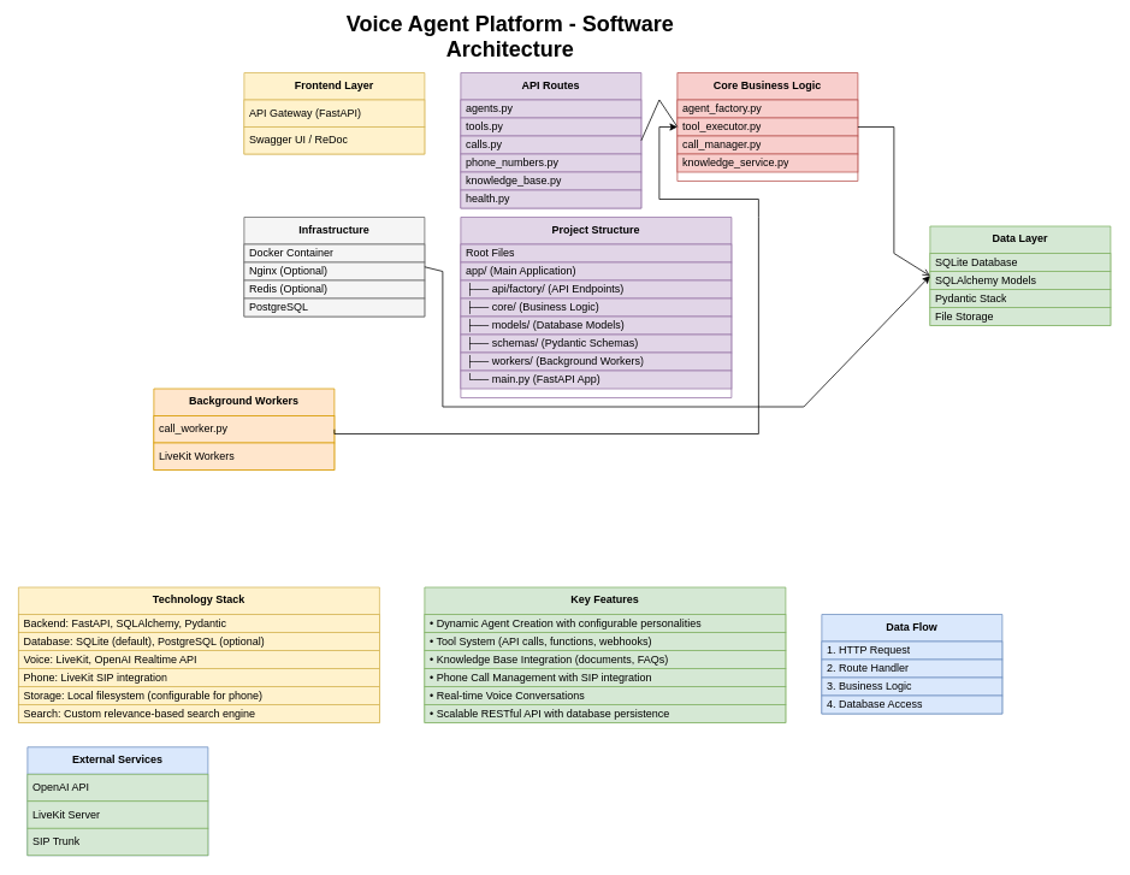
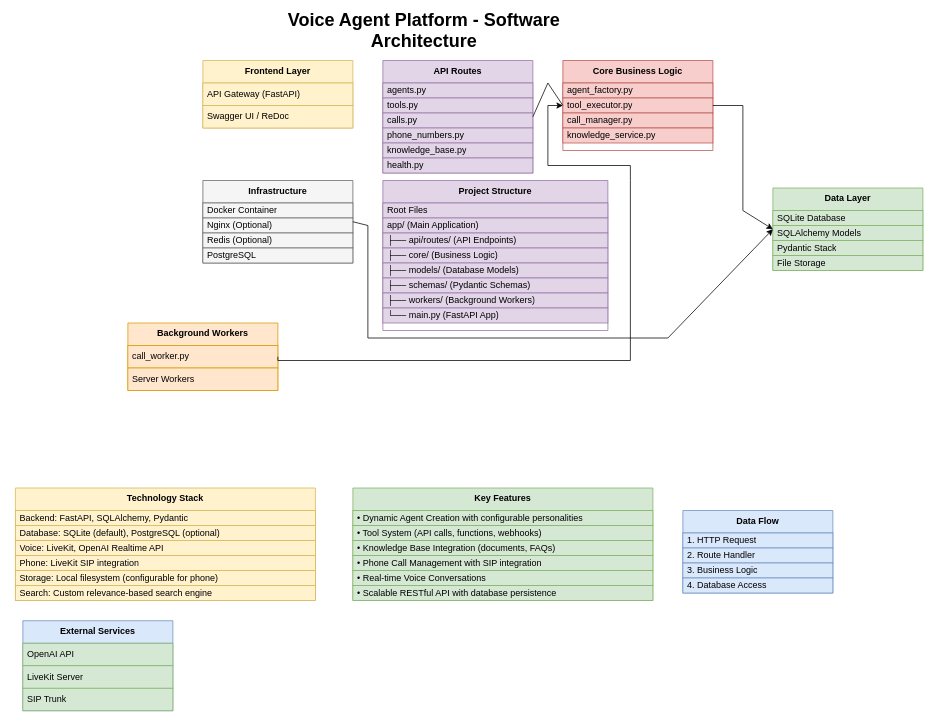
- <mxCell id="50" value="" style="endArrow=open;html=1;rounded=0;exitX=1;exitY=0.5;exitDx=0;exitDy=0;entryX=0;entryY=0.5;entryDx=0;entryDy=0;" parent="1" source="17" target="22" edge="1"><mxGeometry width="50" height="50" relative="1" as="geometry"><mxPoint x="390" y="400" as="sourcePoint" /><mxPoint x="440" y="350" as="targetPoint" /><Array as="points"><mxPoint x="990" y="140" /><mxPoint x="990" y="280" /></Array></mxGeometry></mxCell>
+ <mxCell id="50" value="" style="endArrow=classic;html=1;rounded=0;exitX=1;exitY=0.5;exitDx=0;exitDy=0;entryX=0;entryY=0.5;entryDx=0;entryDy=0;" parent="1" source="17" target="22" edge="1"><mxGeometry width="50" height="50" relative="1" as="geometry"><mxPoint x="390" y="400" as="sourcePoint" /><mxPoint x="440" y="350" as="targetPoint" /><Array as="points"><mxPoint x="990" y="140" /><mxPoint x="990" y="280" /></Array></mxGeometry></mxCell>
- <mxCell id="38" value="├── api/factory/ (API Endpoints)" style="text;strokeColor=#9673a6;fillColor=#e1d5e7;align=left;verticalAlign=middle;spacingLeft=4;spacingRight=4;overflow=hidden;points=[[0,0.5],[1,0.5]];portConstraint=eastwest;rotatable=0;whiteSpace=wrap;html=1;" parent="35" vertex="1"><mxGeometry y="70" width="300" height="20" as="geometry" /></mxCell>
+ <mxCell id="38" value="├── api/routes/ (API Endpoints)" style="text;strokeColor=#9673a6;fillColor=#e1d5e7;align=left;verticalAlign=middle;spacingLeft=4;spacingRight=4;overflow=hidden;points=[[0,0.5],[1,0.5]];portConstraint=eastwest;rotatable=0;whiteSpace=wrap;html=1;" parent="35" vertex="1"><mxGeometry y="70" width="300" height="20" as="geometry" /></mxCell>
- <mxCell id="29" value="LiveKit Workers" style="text;strokeColor=#d79b00;fillColor=#ffe6cc;align=left;verticalAlign=middle;spacingLeft=4;spacingRight=4;overflow=hidden;points=[[0,0.5],[1,0.5]];portConstraint=eastwest;rotatable=0;whiteSpace=wrap;html=1;" parent="27" vertex="1"><mxGeometry y="60" width="200" height="30" as="geometry" /></mxCell>
+ <mxCell id="29" value="Server Workers" style="text;strokeColor=#d79b00;fillColor=#ffe6cc;align=left;verticalAlign=middle;spacingLeft=4;spacingRight=4;overflow=hidden;points=[[0,0.5],[1,0.5]];portConstraint=eastwest;rotatable=0;whiteSpace=wrap;html=1;" parent="27" vertex="1"><mxGeometry y="60" width="200" height="30" as="geometry" /></mxCell>
